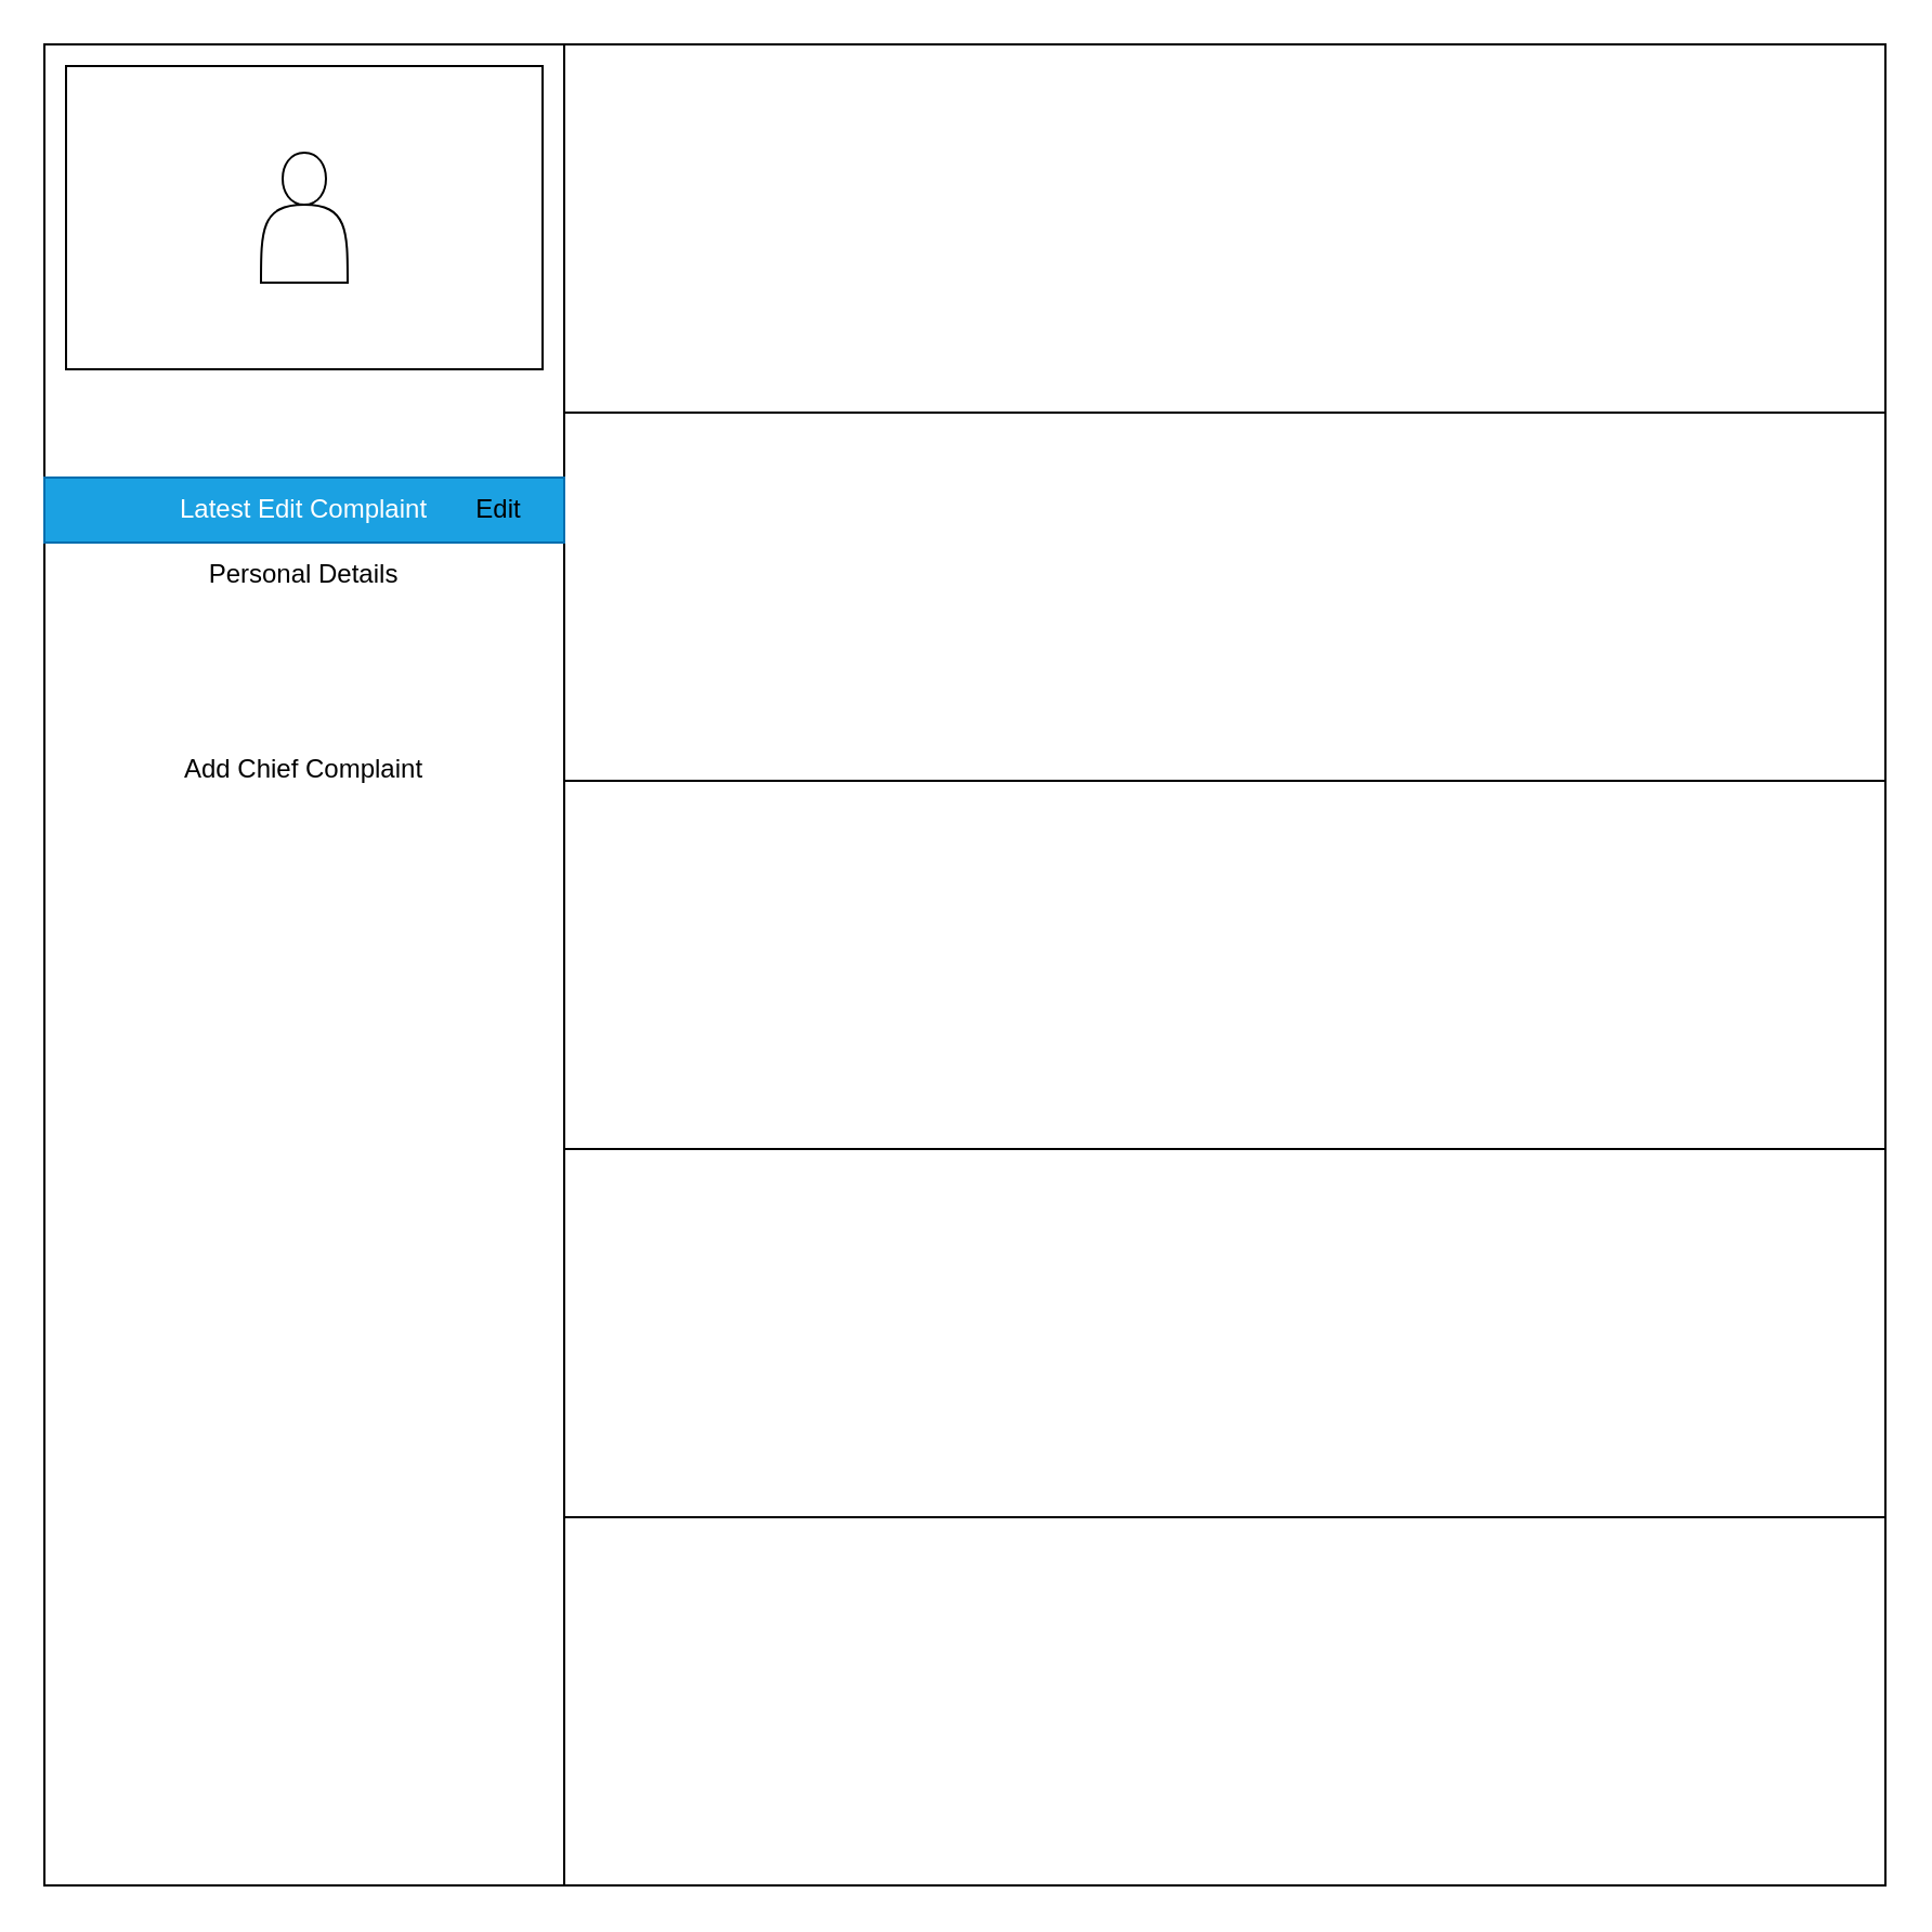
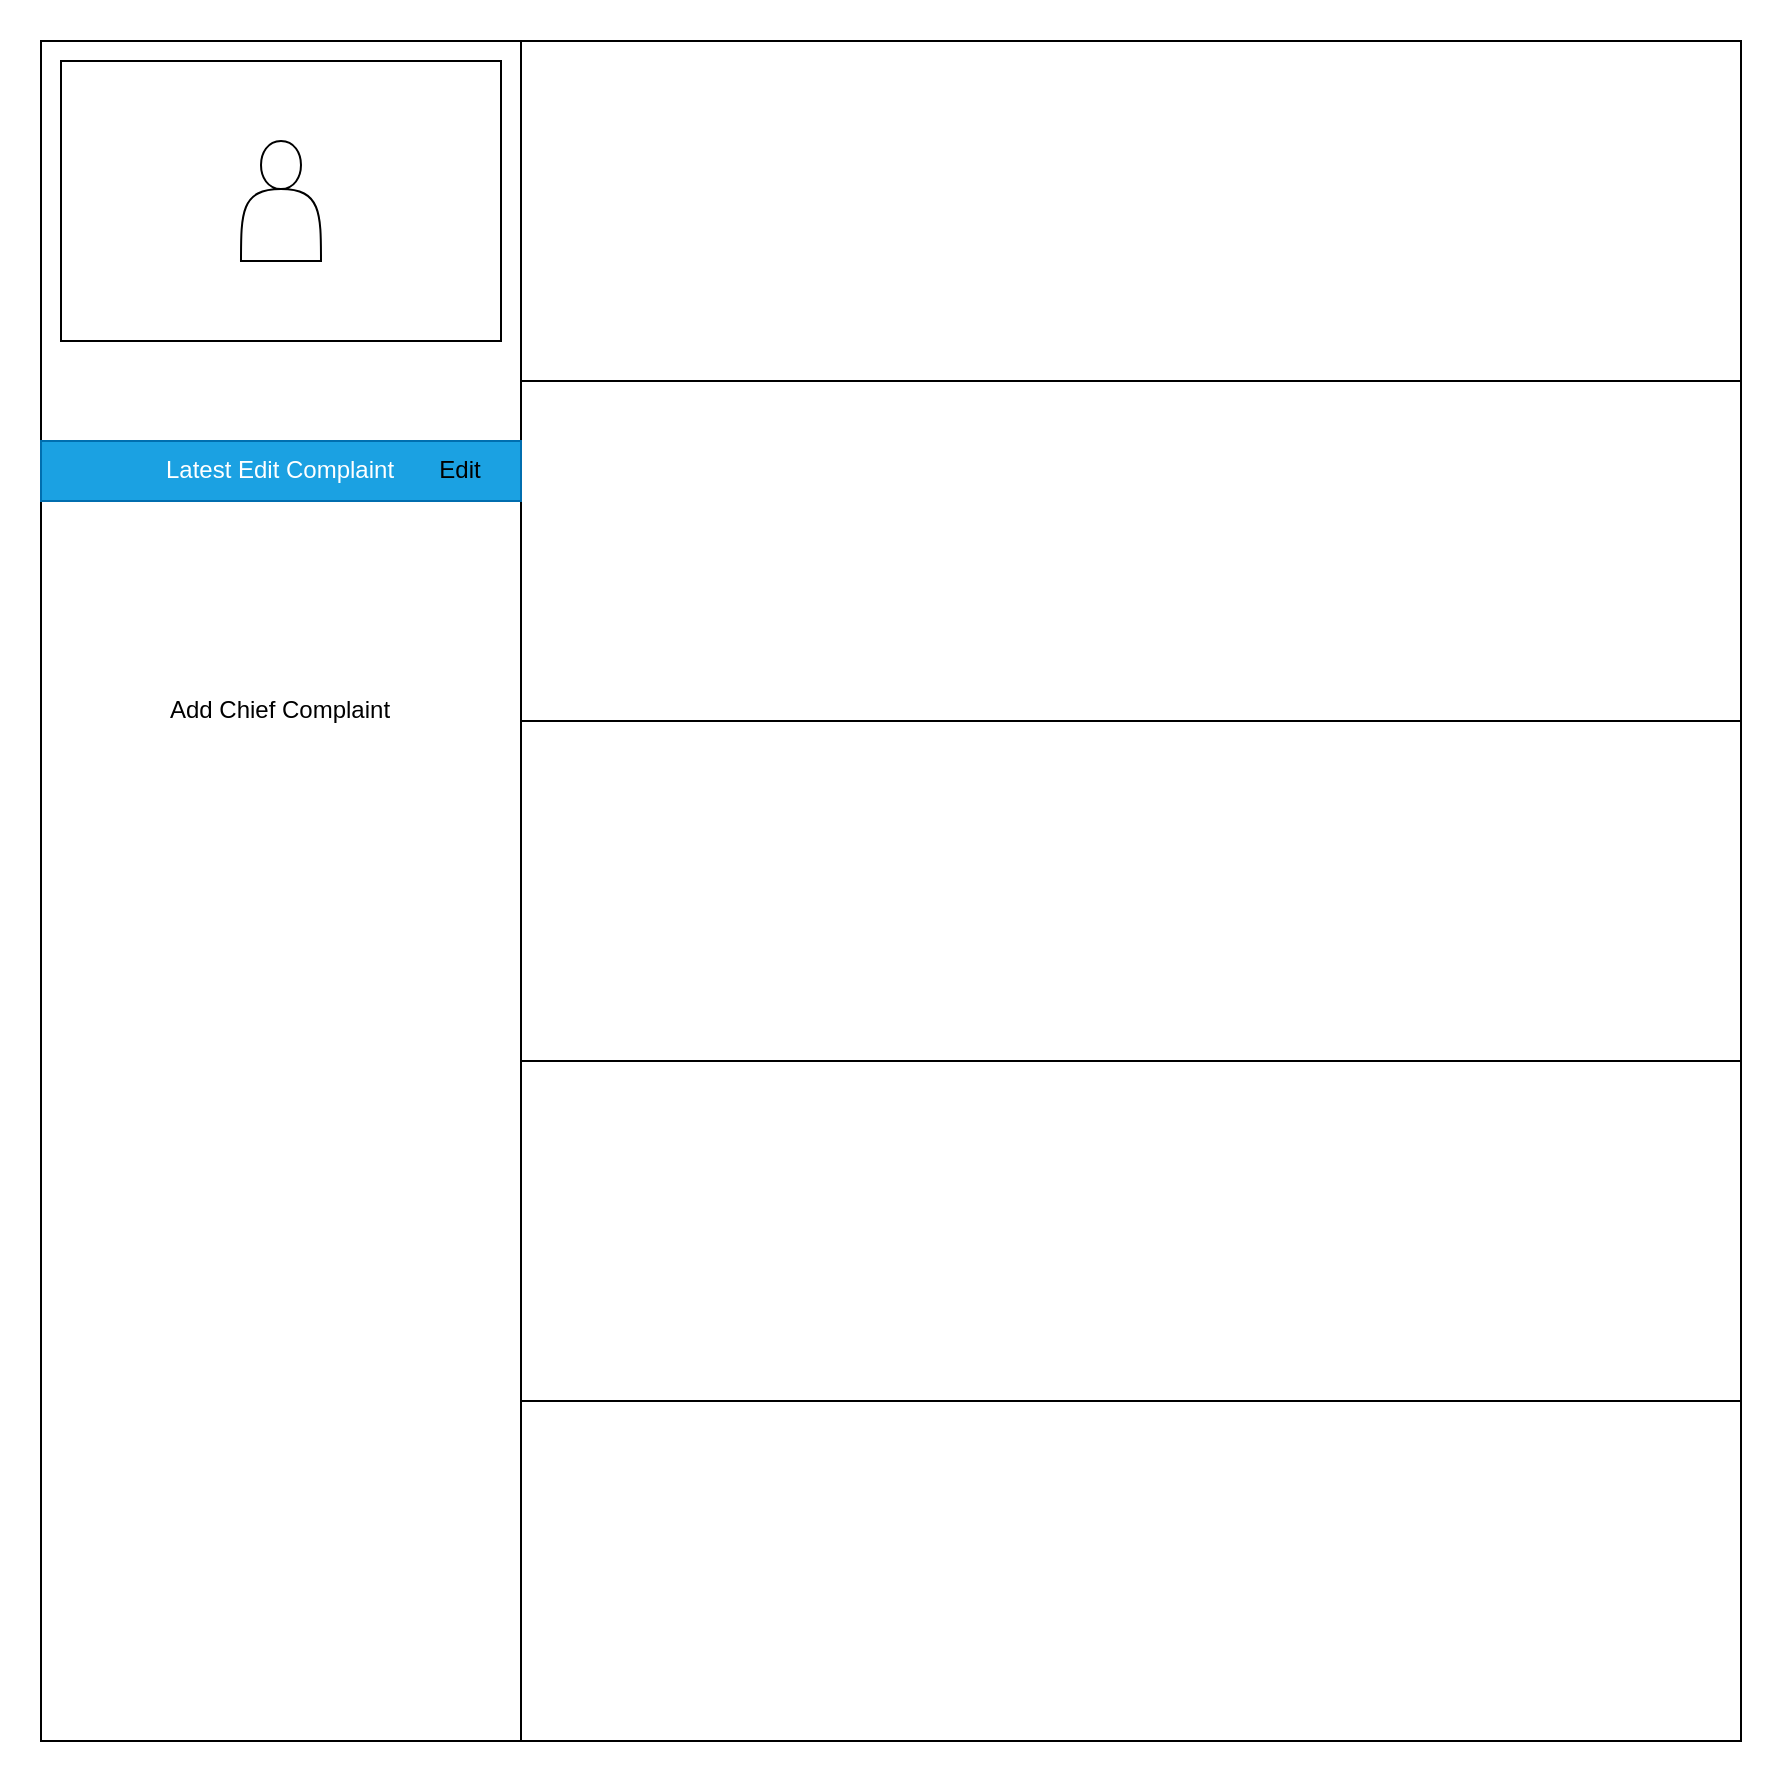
- <mxCell id="11" value="Personal Details" style="text;html=1;strokeColor=none;fillColor=none;align=center;verticalAlign=middle;whiteSpace=wrap;rounded=0;" parent="1" vertex="1"><mxGeometry y="250" width="240" height="30" as="geometry" x="20" /></mxCell>
